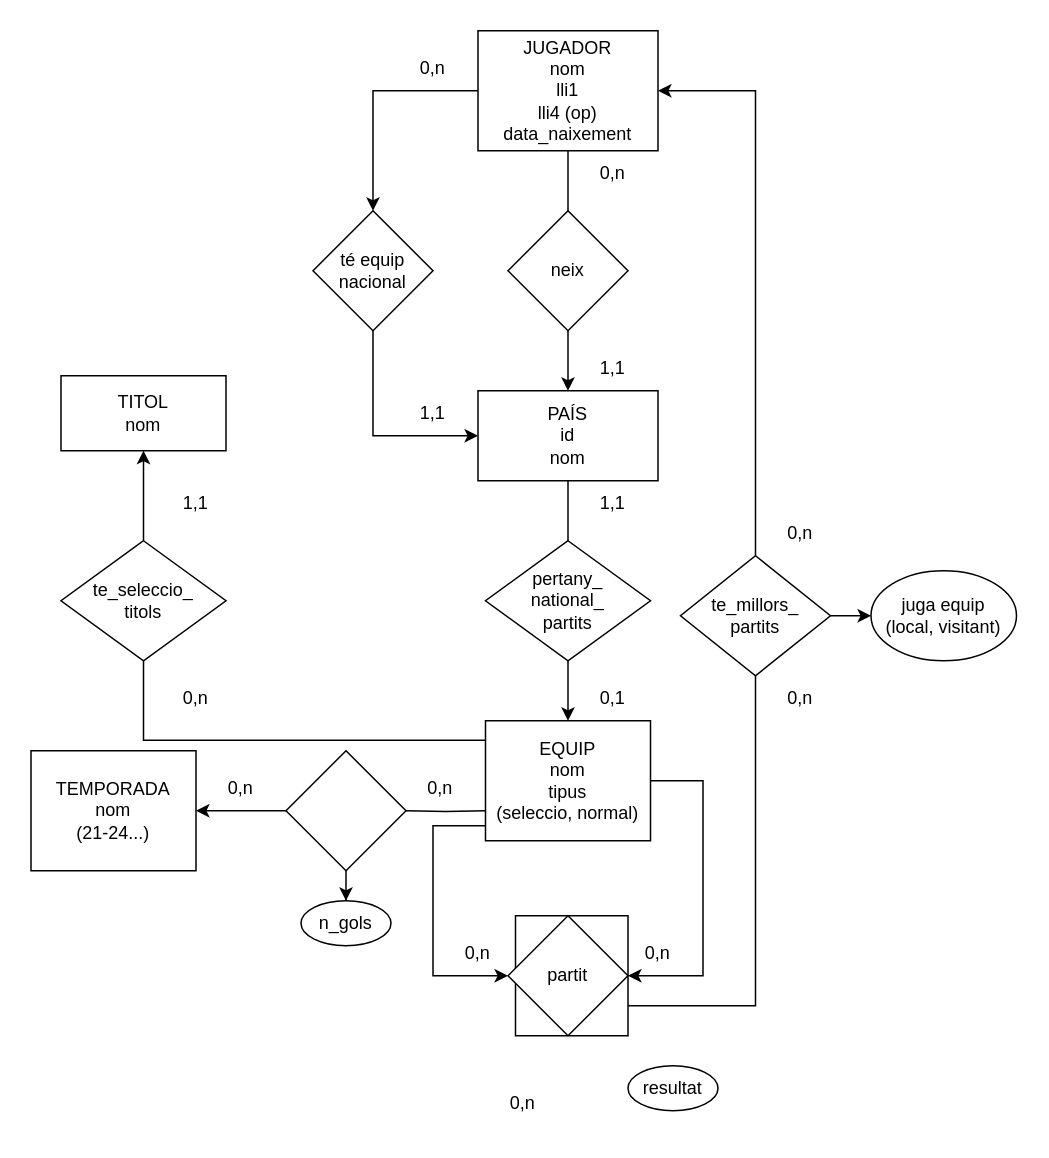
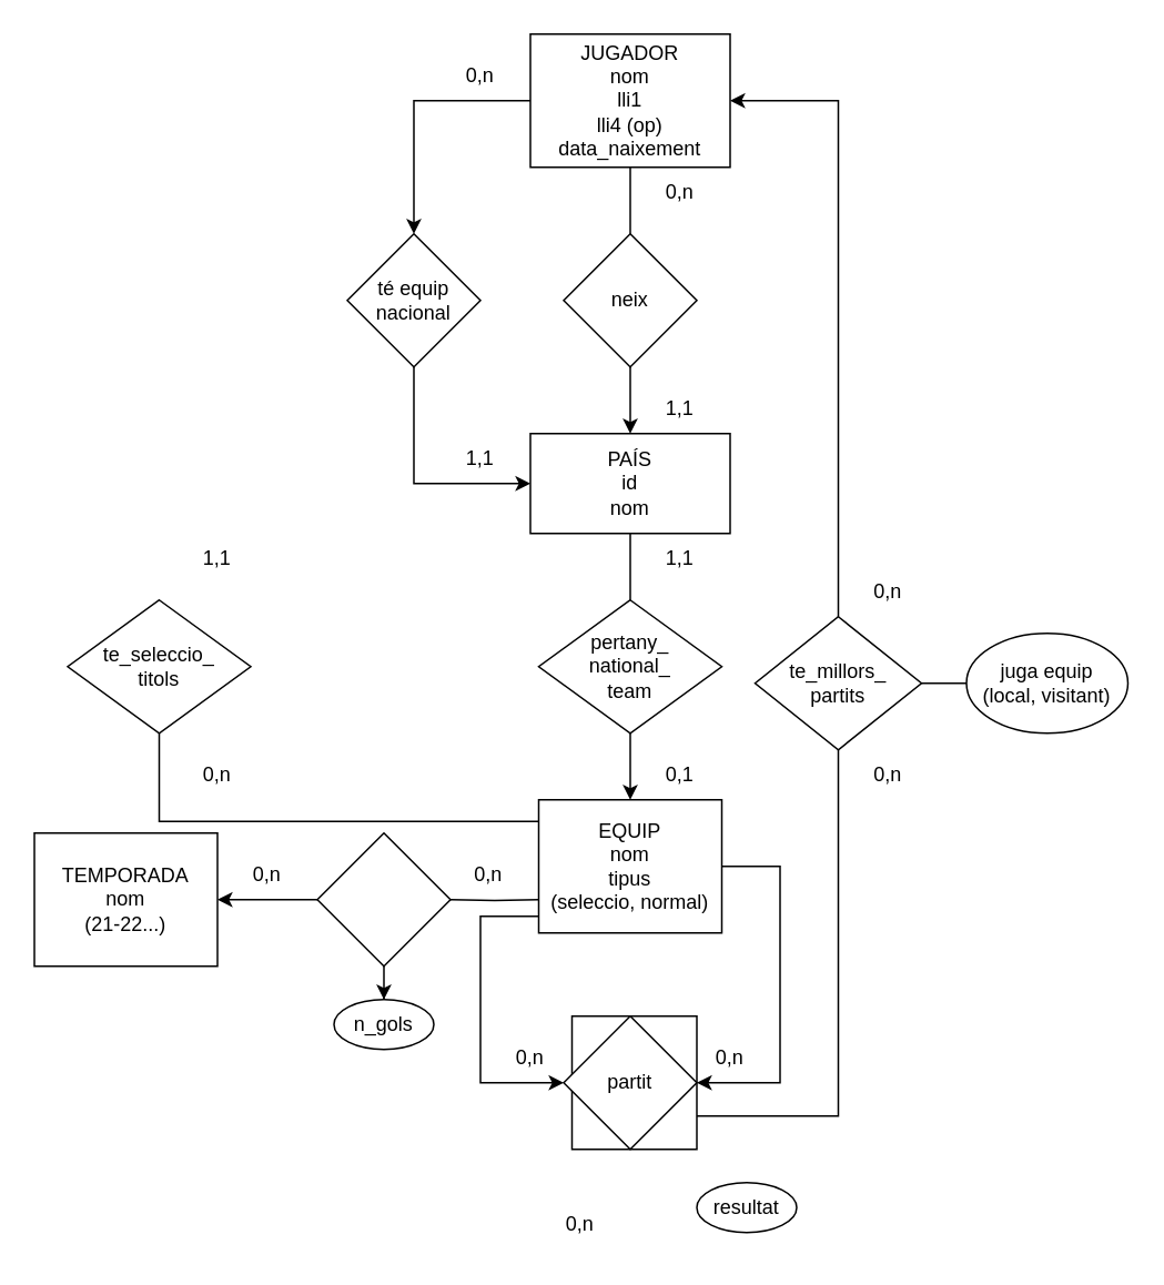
- <mxCell id="44" value="TITOL&lt;br&gt;nom" style="rounded=0;whiteSpace=wrap;html=1;" vertex="1" parent="1"><mxGeometry x="40" y="250" width="110" height="50" as="geometry" /></mxCell>
- <mxCell id="16" style="edgeStyle=orthogonalEdgeStyle;rounded=0;orthogonalLoop=1;jettySize=auto;html=1;exitX=0.5;exitY=0;exitDx=0;exitDy=0;startArrow=none;" edge="1" parent="1" source="45" target="44"><mxGeometry relative="1" as="geometry"><Array as="points" /></mxGeometry></mxCell>
- <mxCell id="27" value="pertany_&lt;br&gt;national_&lt;br&gt;partits" style="rhombus;whiteSpace=wrap;html=1;" vertex="1" parent="1"><mxGeometry x="323" y="360" width="110" height="80" as="geometry" /></mxCell>
+ <mxCell id="27" value="pertany_&lt;br&gt;national_&lt;br&gt;team" style="rhombus;whiteSpace=wrap;html=1;" vertex="1" parent="1"><mxGeometry x="323" y="360" width="110" height="80" as="geometry" /></mxCell>
- <mxCell id="31" value="" style="edgeStyle=orthogonalEdgeStyle;rounded=0;orthogonalLoop=1;jettySize=auto;html=1;" edge="1" parent="1" source="32" target="36"><mxGeometry relative="1" as="geometry" /></mxCell>
+ <mxCell id="31" value="" style="edgeStyle=orthogonalEdgeStyle;rounded=0;orthogonalLoop=1;jettySize=auto;html=1;endArrow=none;" edge="1" parent="1" source="32" target="36"><mxGeometry relative="1" as="geometry" /></mxCell>
- <mxCell id="37" value="TEMPORADA&lt;br&gt;nom&lt;br&gt;(21-24...)" style="rounded=0;whiteSpace=wrap;html=1;" vertex="1" parent="1"><mxGeometry x="20" y="500" width="110" height="80" as="geometry" /></mxCell>
+ <mxCell id="37" value="TEMPORADA&lt;br&gt;nom&lt;br&gt;(21-22...)" style="rounded=0;whiteSpace=wrap;html=1;" vertex="1" parent="1"><mxGeometry x="20" y="500" width="110" height="80" as="geometry" /></mxCell>
